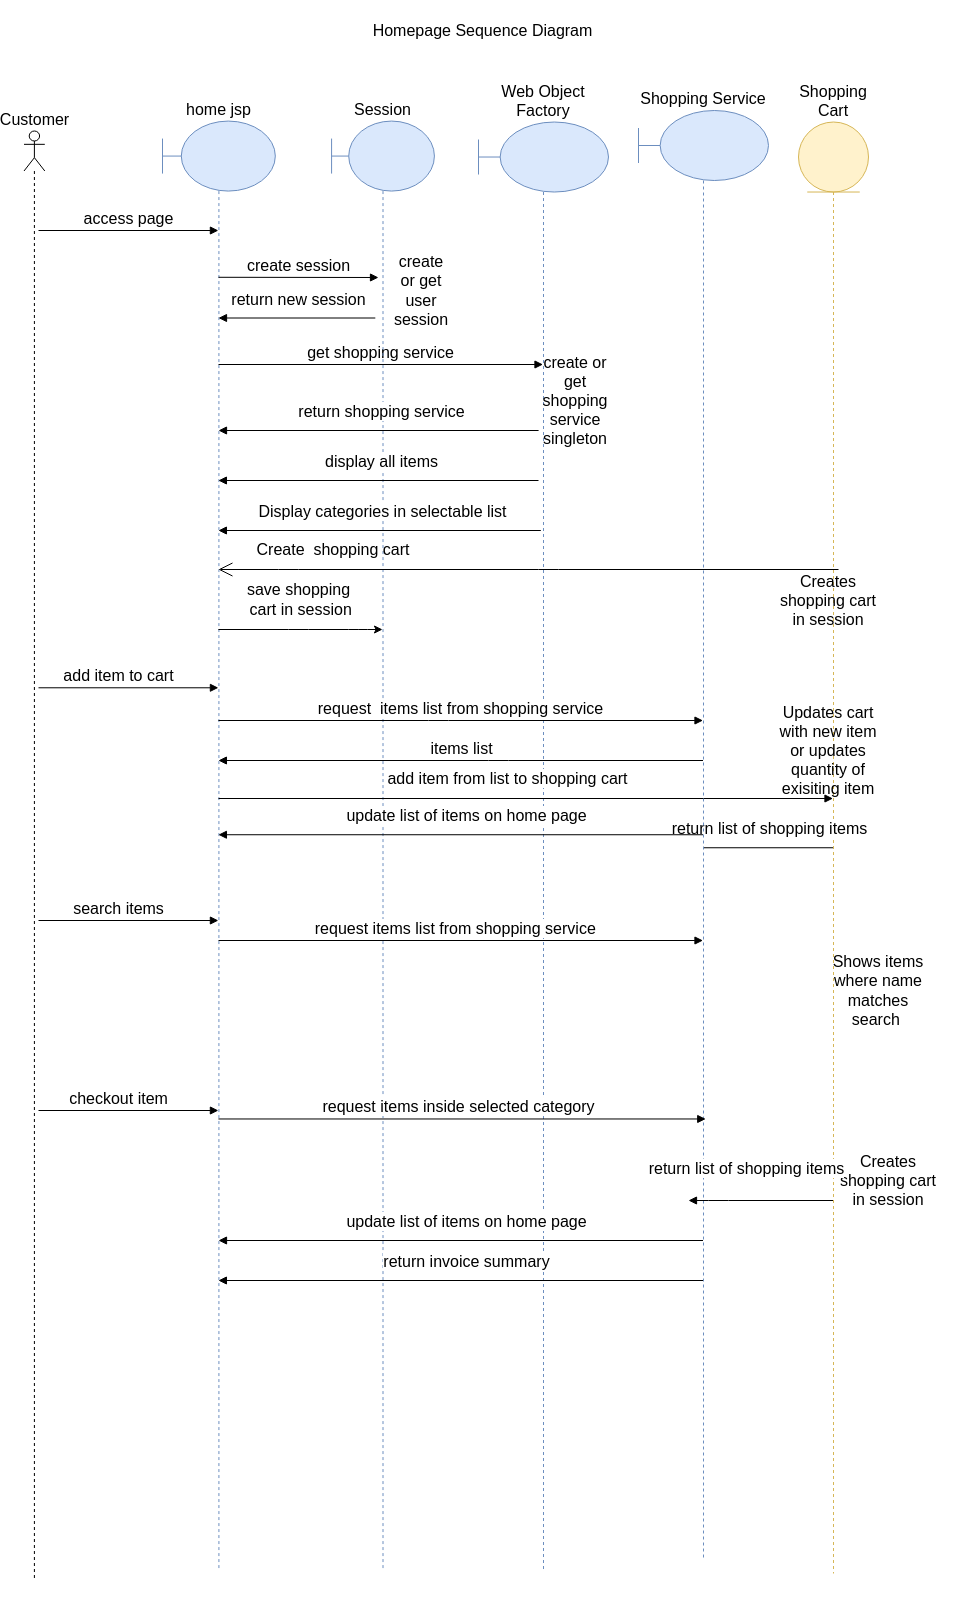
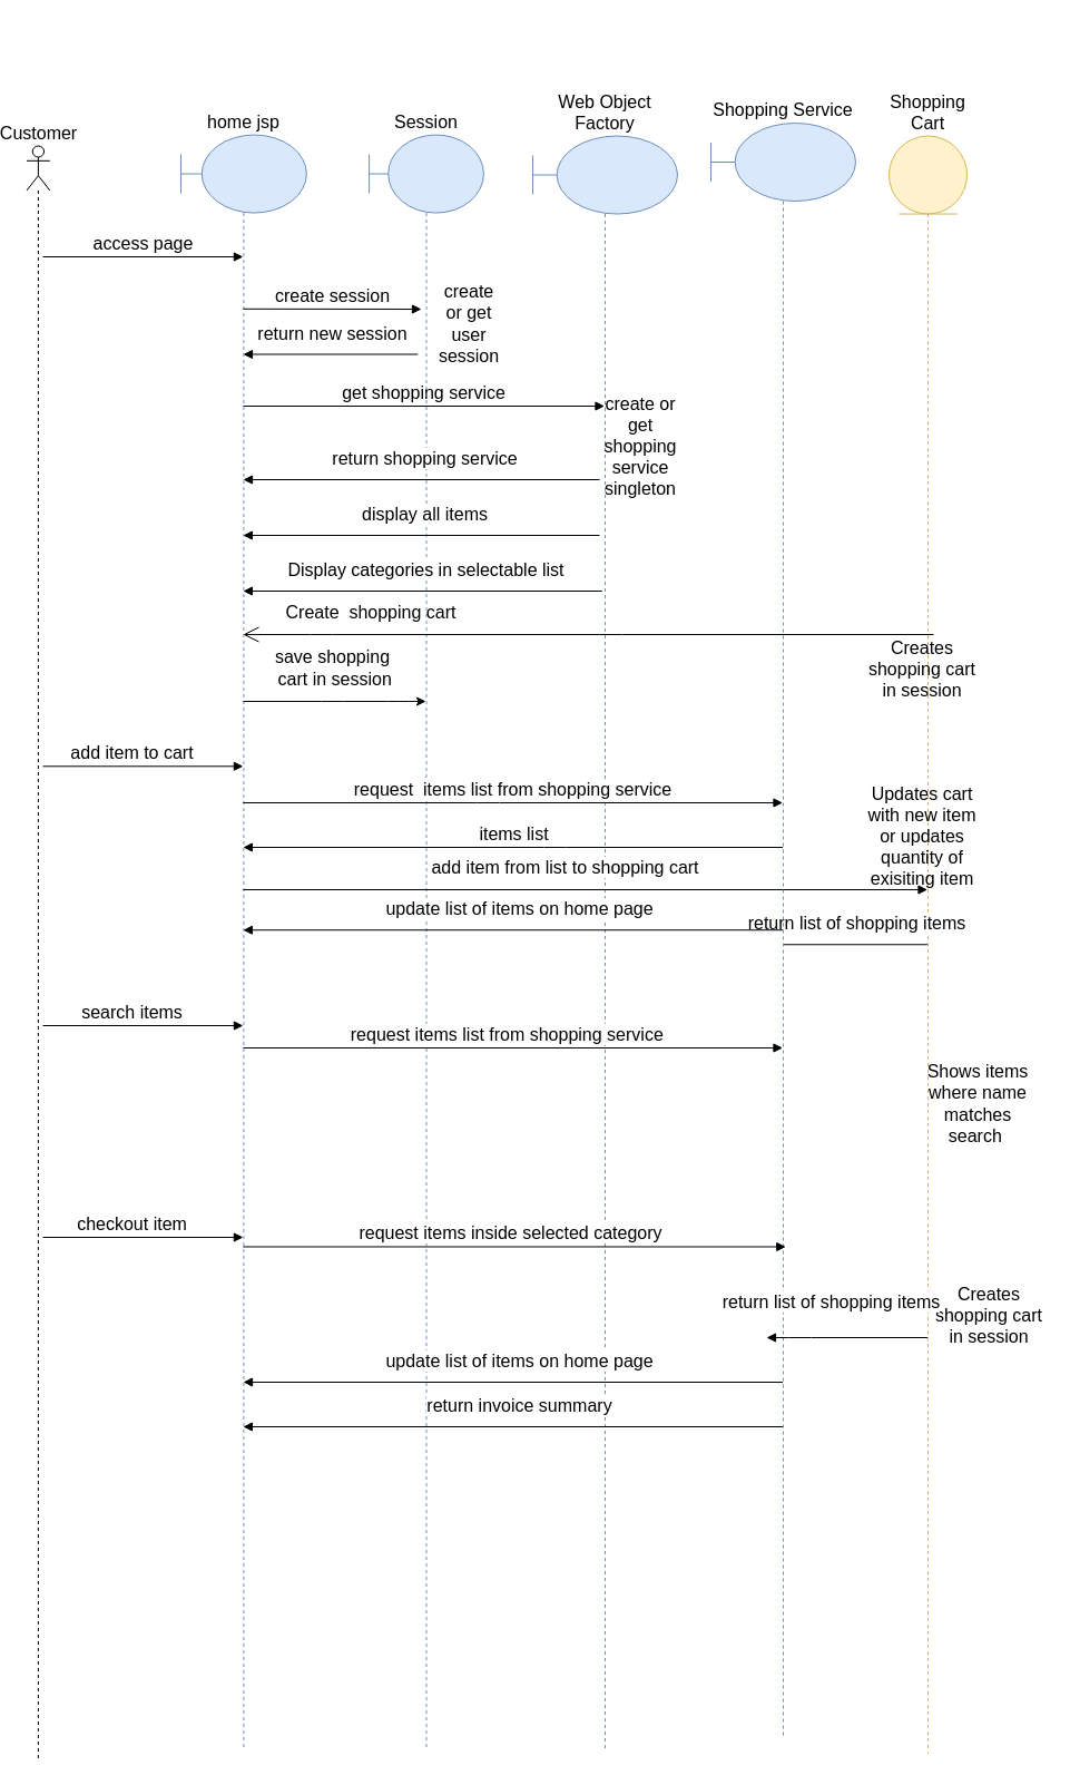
- <mxCell id="2" value="Homepage Sequence Diagram" style="text;html=1;strokeColor=none;fillColor=none;align=center;verticalAlign=middle;whiteSpace=wrap;rounded=0;fontSize=16;" parent="1" vertex="1"><mxGeometry x="271.82" y="20" width="415" height="20" as="geometry" /></mxCell>
